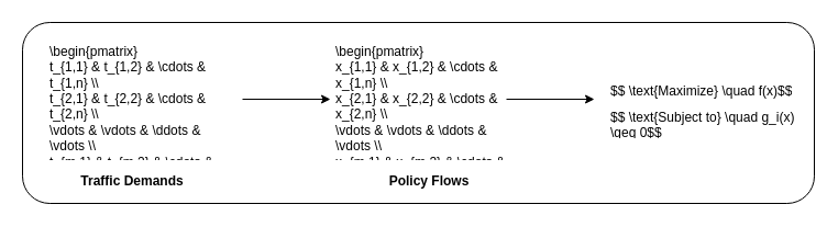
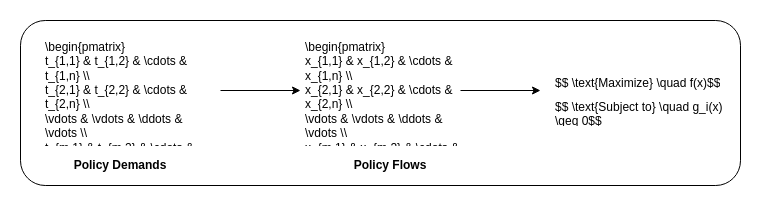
- <mxCell id="4" value="&lt;b&gt;Traffic Demands&lt;br&gt;&lt;/b&gt;" style="text;html=1;strokeColor=none;fillColor=none;align=center;verticalAlign=middle;whiteSpace=wrap;rounded=0;" parent="1" vertex="1"><mxGeometry x="60" y="150" width="120" height="30" as="geometry" /></mxCell>
+ <mxCell id="4" value="&lt;b&gt;Policy Demands&lt;br&gt;&lt;/b&gt;" style="text;html=1;strokeColor=none;fillColor=none;align=center;verticalAlign=middle;whiteSpace=wrap;rounded=0;" parent="1" vertex="1"><mxGeometry x="60" y="150" width="120" height="30" as="geometry" /></mxCell>
